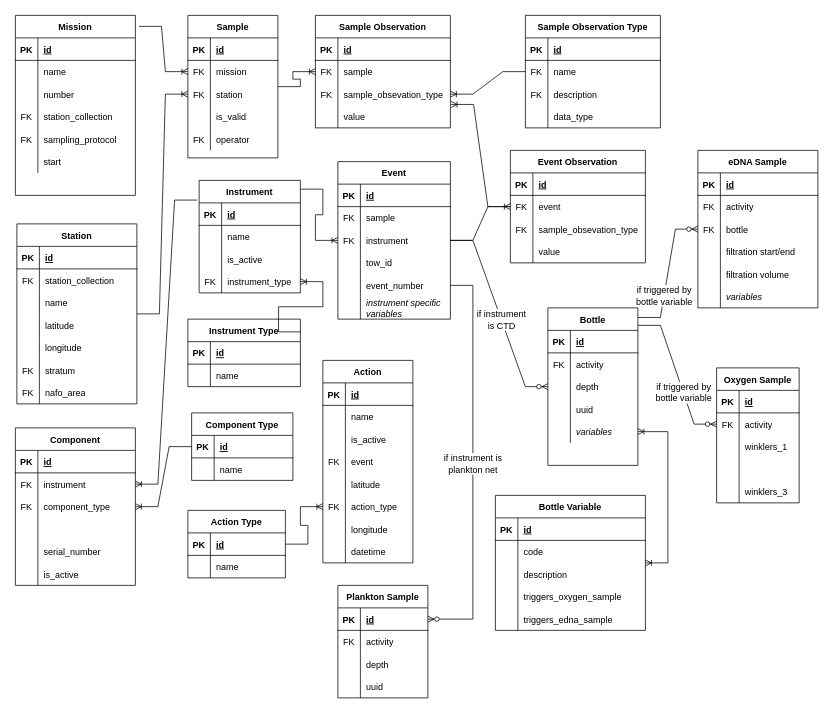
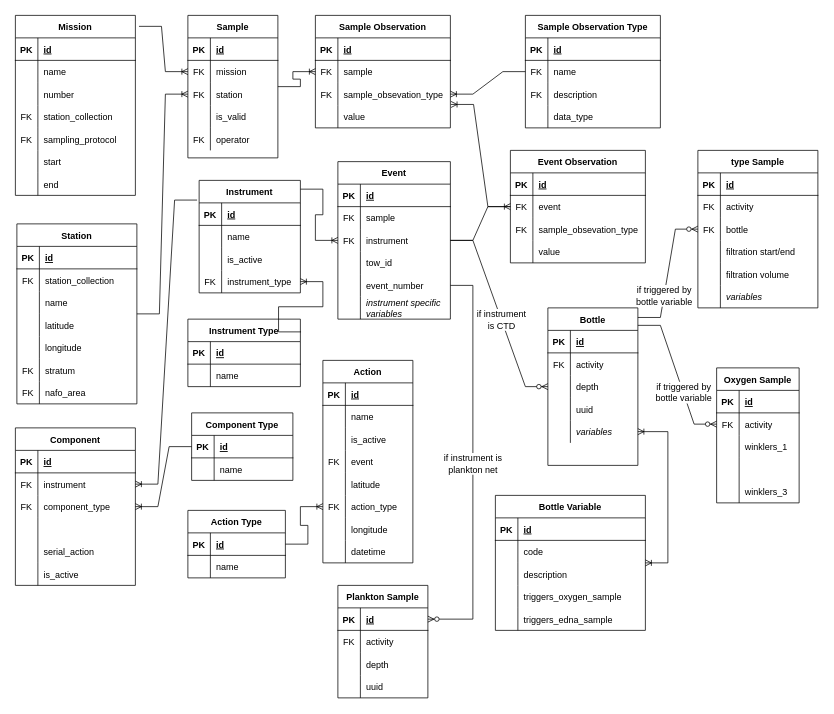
- <mxCell id="172" value="eDNA Sample" style="shape=table;startSize=30;container=1;collapsible=1;childLayout=tableLayout;fixedRows=1;rowLines=0;fontStyle=1;align=center;resizeLast=1;" parent="1" vertex="1"><mxGeometry x="930" y="200" width="160" height="210" as="geometry" /></mxCell>
+ <mxCell id="172" value="type Sample" style="shape=table;startSize=30;container=1;collapsible=1;childLayout=tableLayout;fixedRows=1;rowLines=0;fontStyle=1;align=center;resizeLast=1;" parent="1" vertex="1"><mxGeometry x="930" y="200" width="160" height="210" as="geometry" /></mxCell>
+ <mxCell id="40" value="end" style="shape=partialRectangle;overflow=hidden;connectable=0;fillColor=none;top=0;left=0;bottom=0;right=0;align=left;spacingLeft=6;" parent="38" vertex="1"><mxGeometry x="30" width="130" height="30" as="geometry"><mxRectangle width="130" height="30" as="alternateBounds" /></mxGeometry></mxCell>
- <mxCell id="145" value="serial_number" style="shape=partialRectangle;overflow=hidden;connectable=0;fillColor=none;top=0;left=0;bottom=0;right=0;align=left;spacingLeft=6;" parent="143" vertex="1"><mxGeometry x="30" width="130" height="30" as="geometry"><mxRectangle width="130" height="30" as="alternateBounds" /></mxGeometry></mxCell>
+ <mxCell id="145" value="serial_action" style="shape=partialRectangle;overflow=hidden;connectable=0;fillColor=none;top=0;left=0;bottom=0;right=0;align=left;spacingLeft=6;" parent="143" vertex="1"><mxGeometry x="30" width="130" height="30" as="geometry"><mxRectangle width="130" height="30" as="alternateBounds" /></mxGeometry></mxCell>
